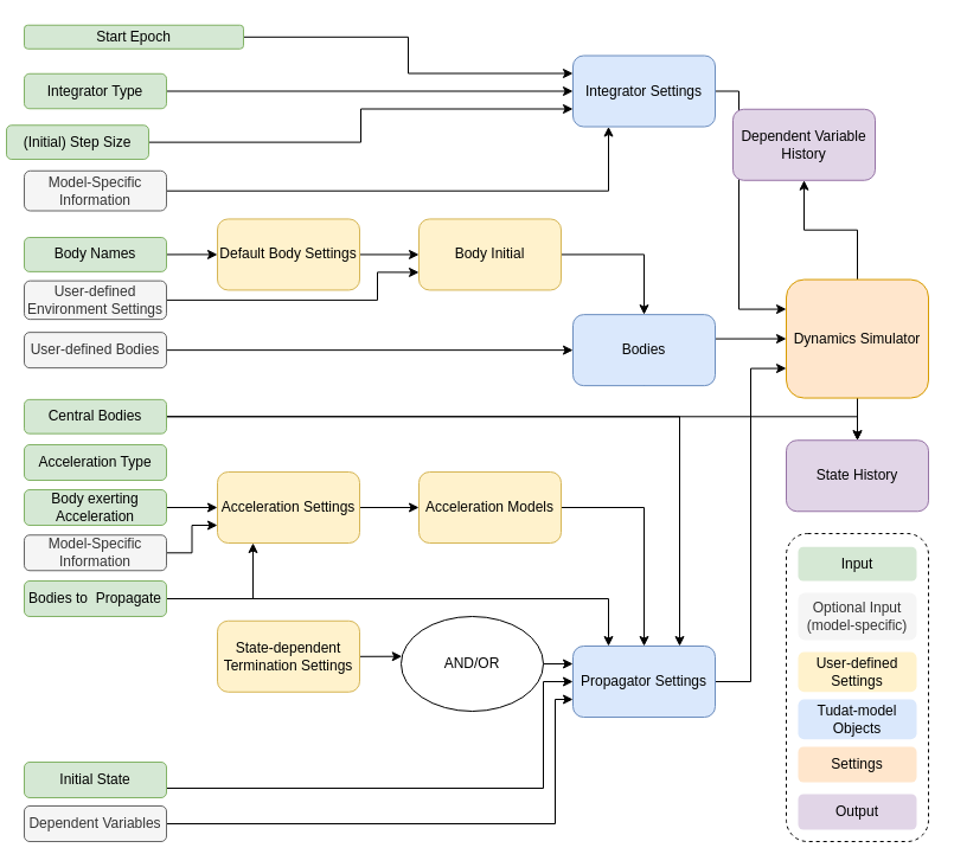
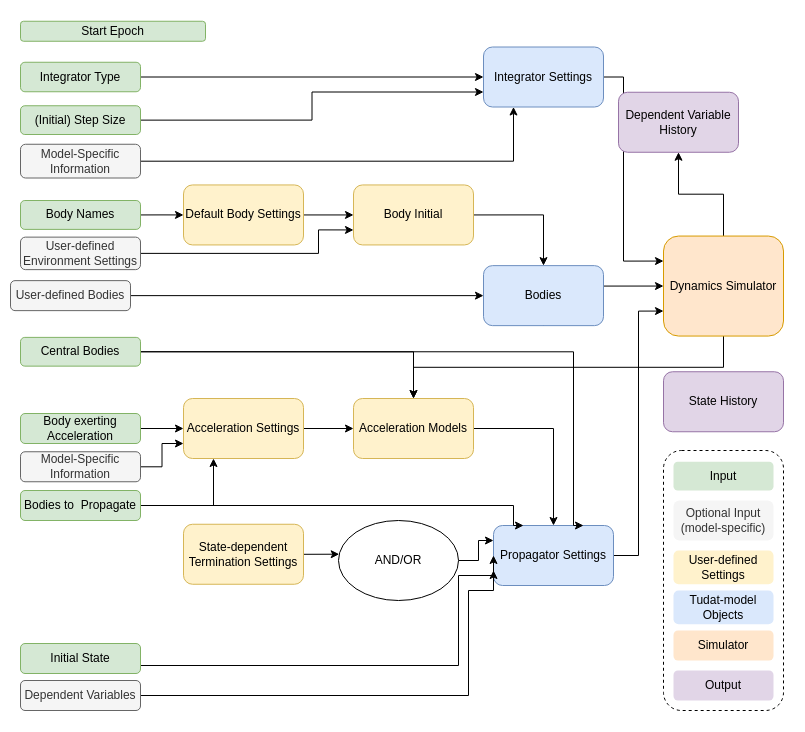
- <mxCell id="29" style="edgeStyle=orthogonalEdgeStyle;rounded=0;orthogonalLoop=1;jettySize=auto;html=1;entryX=0;entryY=0.25;entryDx=0;entryDy=0;" parent="1" source="30" target="3" edge="1"><mxGeometry relative="1" as="geometry" /></mxCell>
- <mxCell id="32" value="(Initial) Step Size" style="rounded=1;whiteSpace=wrap;html=1;fillColor=#d5e8d4;strokeColor=#82b366;" parent="1" vertex="1"><mxGeometry x="5" y="105.25" width="120" height="28.75" as="geometry" /></mxCell>
+ <mxCell id="32" value="(Initial) Step Size" style="rounded=1;whiteSpace=wrap;html=1;fillColor=#d5e8d4;strokeColor=#82b366;" parent="1" vertex="1"><mxGeometry x="20" y="105.25" width="120" height="28.75" as="geometry" /></mxCell>
- <mxCell id="56" value="User-defined Bodies" style="rounded=1;whiteSpace=wrap;html=1;fillColor=#f5f5f5;strokeColor=#666666;fontColor=#333333;" vertex="1" parent="1"><mxGeometry x="20" y="280.13" width="120" height="30" as="geometry" /></mxCell>
+ <mxCell id="56" value="User-defined Bodies" style="rounded=1;whiteSpace=wrap;html=1;fillColor=#f5f5f5;strokeColor=#666666;fontColor=#333333;" vertex="1" parent="1"><mxGeometry x="10" y="280.13" width="120" height="30" as="geometry" /></mxCell>
- <mxCell id="36" style="edgeStyle=orthogonalEdgeStyle;rounded=0;orthogonalLoop=1;jettySize=auto;html=1;exitX=0.5;exitY=1;exitDx=0;exitDy=0;entryX=0.5;entryY=0;entryDx=0;entryDy=0;" parent="1" source="37" target="45" edge="1"><mxGeometry relative="1" as="geometry" /></mxCell>
+ <mxCell id="36" style="edgeStyle=orthogonalEdgeStyle;rounded=0;orthogonalLoop=1;jettySize=auto;html=1;exitX=0.5;exitY=1;exitDx=0;exitDy=0;" parent="1" source="37" target="7" edge="1"><mxGeometry relative="1" as="geometry" /></mxCell>
- <mxCell id="22" style="edgeStyle=orthogonalEdgeStyle;rounded=0;orthogonalLoop=1;jettySize=auto;html=1;exitX=1;exitY=0.5;exitDx=0;exitDy=0;" parent="1" source="23" target="45" edge="1"><mxGeometry relative="1" as="geometry" /></mxCell>
+ <mxCell id="22" style="edgeStyle=orthogonalEdgeStyle;rounded=0;orthogonalLoop=1;jettySize=auto;html=1;exitX=1;exitY=0.5;exitDx=0;exitDy=0;entryX=0.5;entryY=0;entryDx=0;entryDy=0;" parent="1" source="23" target="7" edge="1"><mxGeometry relative="1" as="geometry" /></mxCell>
- <mxCell id="20" value="Acceleration Type " style="rounded=1;whiteSpace=wrap;html=1;fillColor=#d5e8d4;strokeColor=#82b366;" parent="1" vertex="1"><mxGeometry x="20" y="375" width="120" height="30" as="geometry" /></mxCell>
- <mxCell id="9" value="Propagator Settings" style="rounded=1;whiteSpace=wrap;html=1;fillColor=#dae8fc;strokeColor=#6c8ebf;" parent="1" vertex="1"><mxGeometry x="483" y="545" width="120" height="60" as="geometry" /></mxCell>
+ <mxCell id="9" value="Propagator Settings" style="rounded=1;whiteSpace=wrap;html=1;fillColor=#dae8fc;strokeColor=#6c8ebf;" parent="1" vertex="1"><mxGeometry x="493" y="525" width="120" height="60" as="geometry" /></mxCell>
- <mxCell id="43" value="Settings" style="rounded=1;whiteSpace=wrap;html=1;dashed=1;fillColor=#ffe6cc;strokeColor=none;" parent="1" vertex="1"><mxGeometry x="673" y="630" width="100" height="30" as="geometry" /></mxCell>
+ <mxCell id="43" value="Simulator" style="rounded=1;whiteSpace=wrap;html=1;dashed=1;fillColor=#ffe6cc;strokeColor=none;" parent="1" vertex="1"><mxGeometry x="673" y="630" width="100" height="30" as="geometry" /></mxCell>
